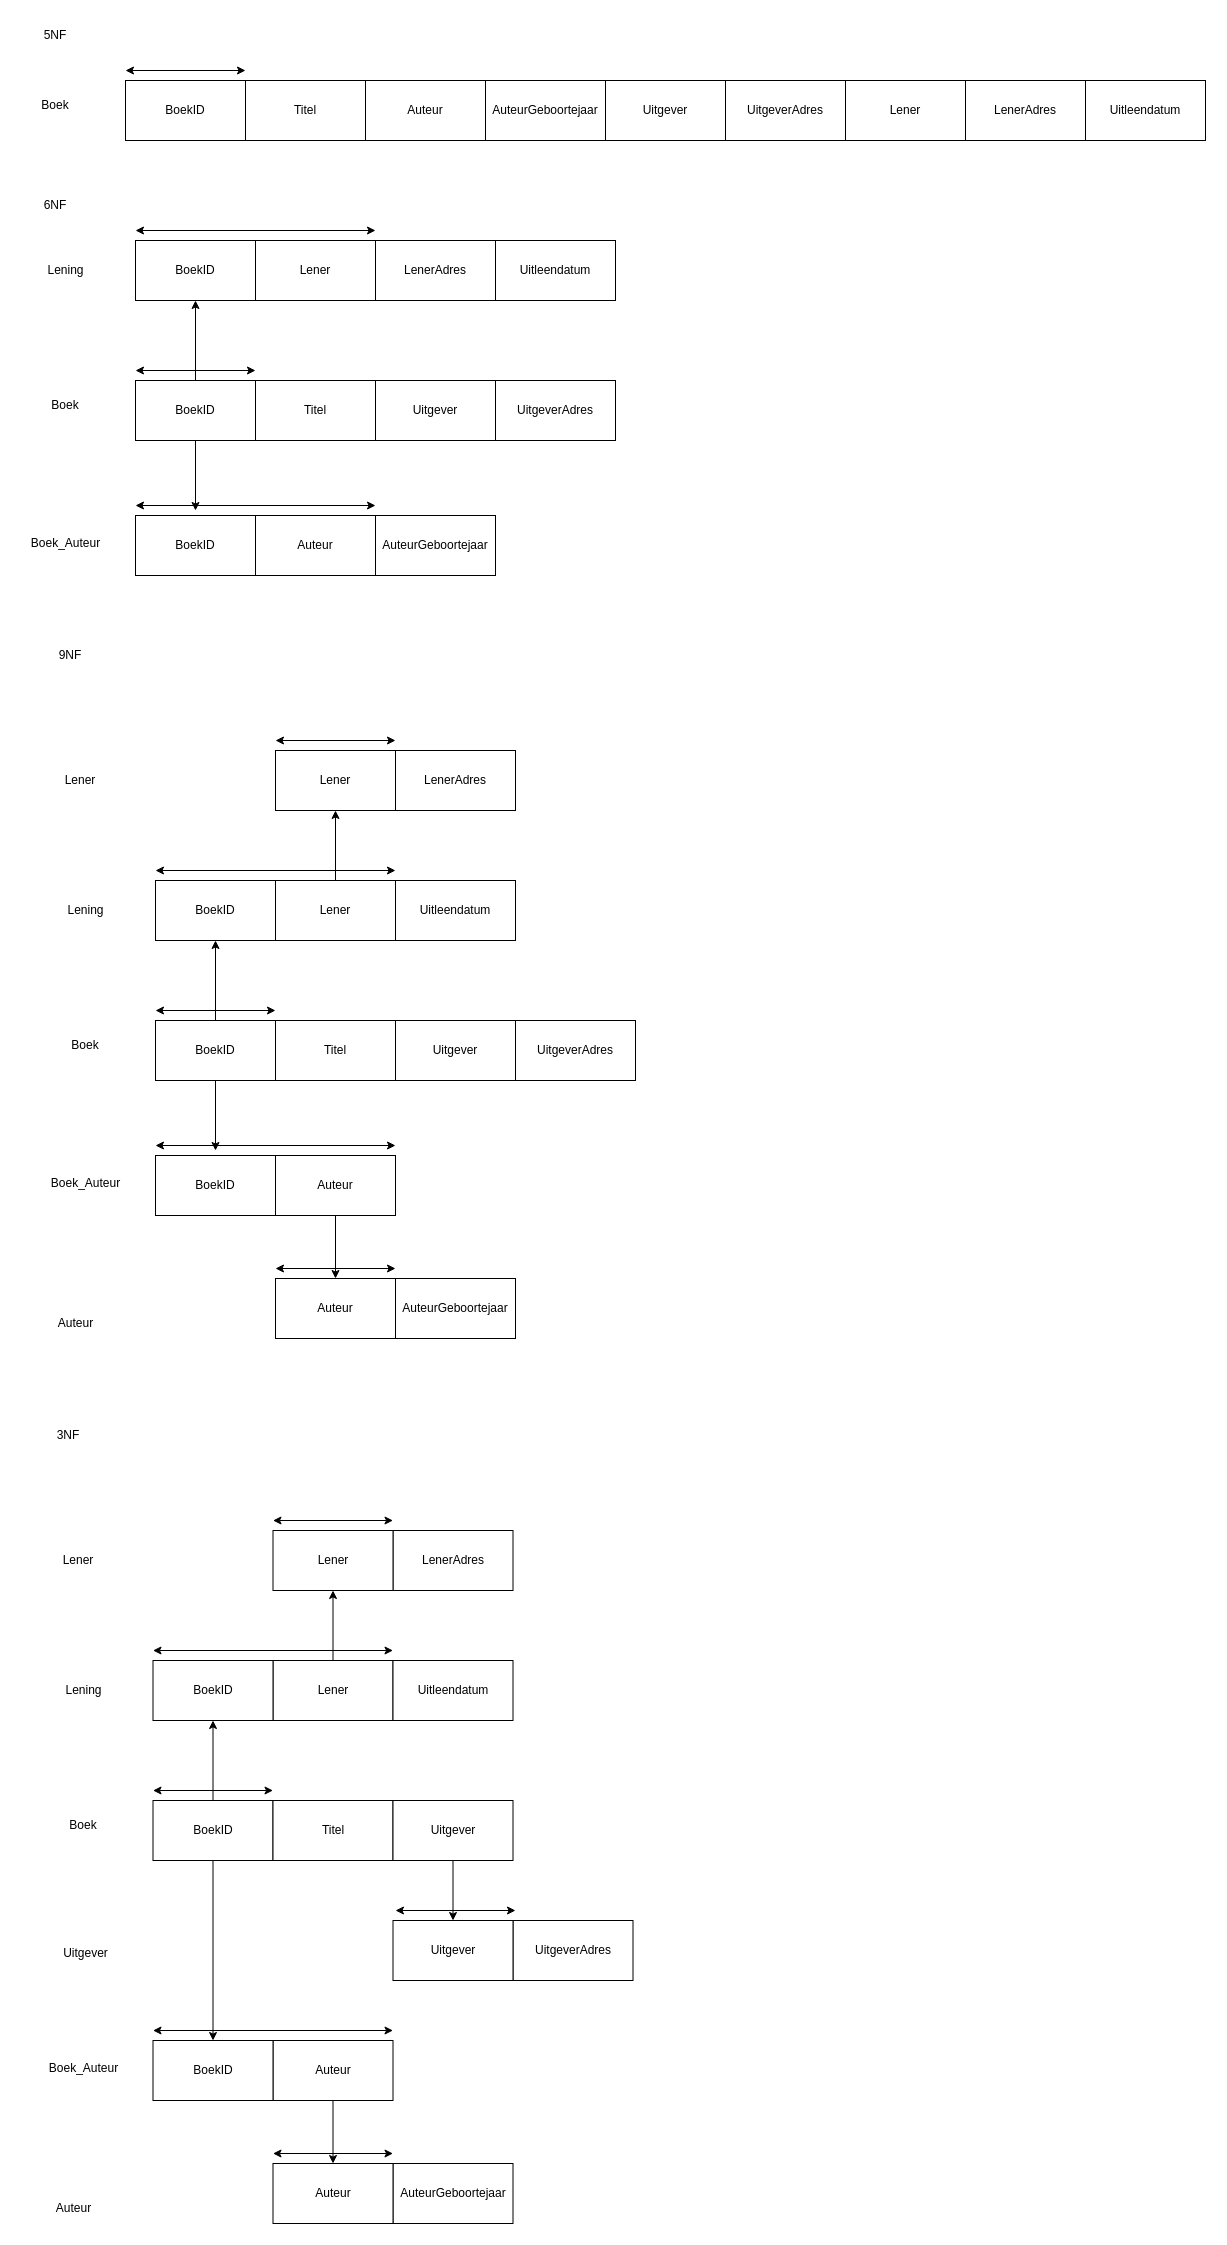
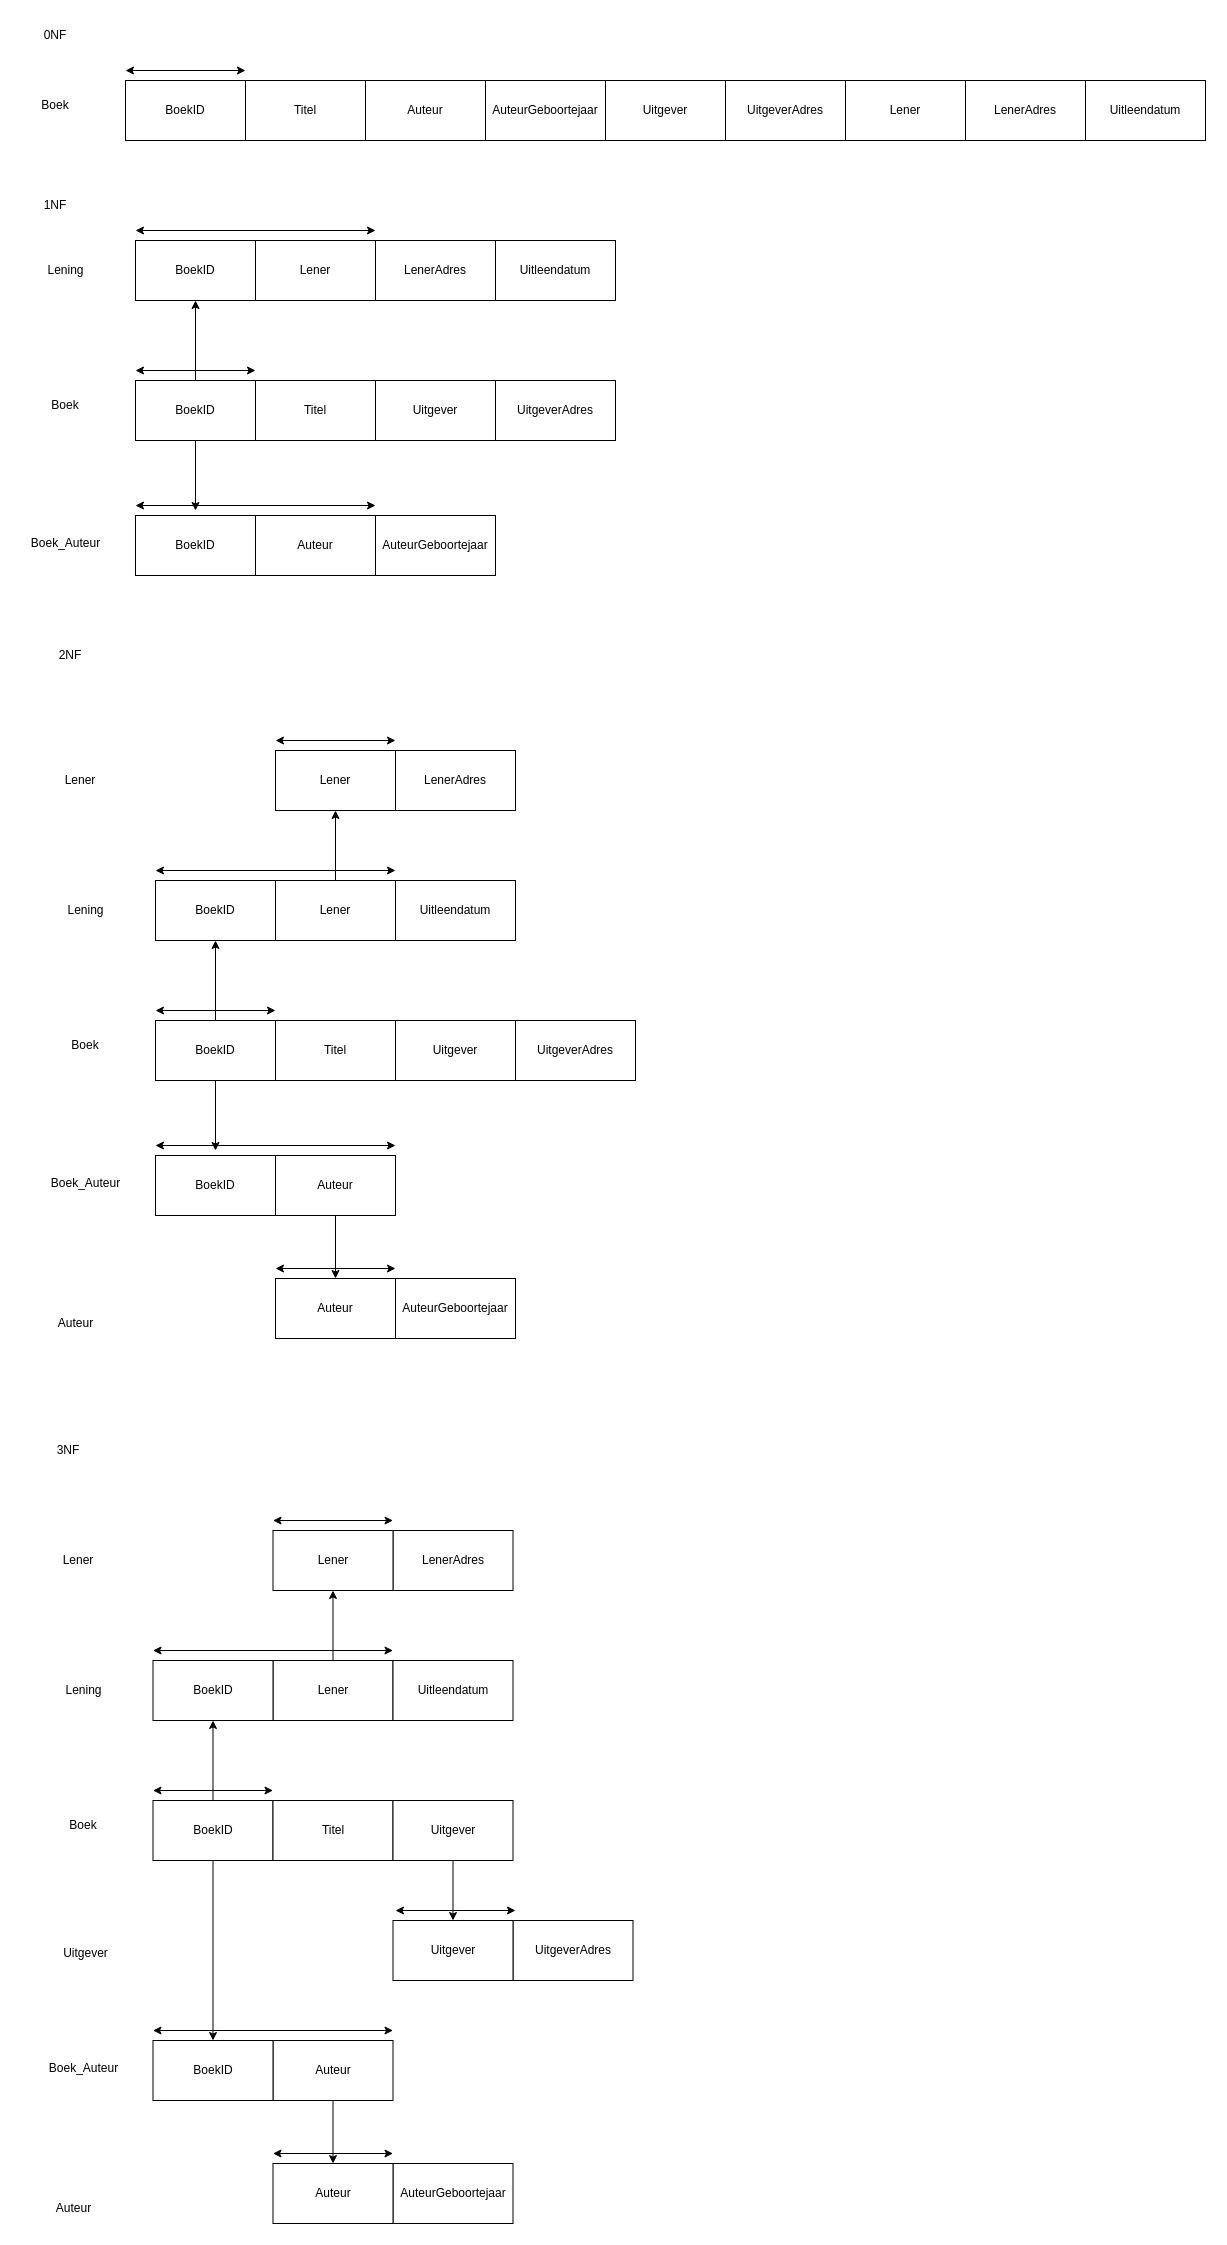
- <mxCell id="2" value="5NF" style="text;html=1;align=center;verticalAlign=middle;whiteSpace=wrap;rounded=0;" vertex="1" parent="1"><mxGeometry x="25" y="20" width="60" height="30" as="geometry" /></mxCell>
+ <mxCell id="2" value="0NF" style="text;html=1;align=center;verticalAlign=middle;whiteSpace=wrap;rounded=0;" vertex="1" parent="1"><mxGeometry x="25" y="20" width="60" height="30" as="geometry" /></mxCell>
- <mxCell id="13" value="6NF" style="text;html=1;align=center;verticalAlign=middle;whiteSpace=wrap;rounded=0;" vertex="1" parent="1"><mxGeometry x="25" y="190" width="60" height="30" as="geometry" /></mxCell>
+ <mxCell id="13" value="1NF" style="text;html=1;align=center;verticalAlign=middle;whiteSpace=wrap;rounded=0;" vertex="1" parent="1"><mxGeometry x="25" y="190" width="60" height="30" as="geometry" /></mxCell>
- <mxCell id="34" value="9NF" style="text;html=1;align=center;verticalAlign=middle;whiteSpace=wrap;rounded=0;" vertex="1" parent="1"><mxGeometry x="40" y="640" width="60" height="30" as="geometry" /></mxCell>
+ <mxCell id="34" value="2NF" style="text;html=1;align=center;verticalAlign=middle;whiteSpace=wrap;rounded=0;" vertex="1" parent="1"><mxGeometry x="40" y="640" width="60" height="30" as="geometry" /></mxCell>
- <mxCell id="62" value="3NF" style="text;html=1;align=center;verticalAlign=middle;whiteSpace=wrap;rounded=0;" vertex="1" parent="1"><mxGeometry x="37.5" y="1420" width="60" height="30" as="geometry" /></mxCell>
+ <mxCell id="62" value="3NF" style="text;html=1;align=center;verticalAlign=middle;whiteSpace=wrap;rounded=0;" vertex="1" parent="1"><mxGeometry x="37.5" y="1435" width="60" height="30" as="geometry" /></mxCell>
